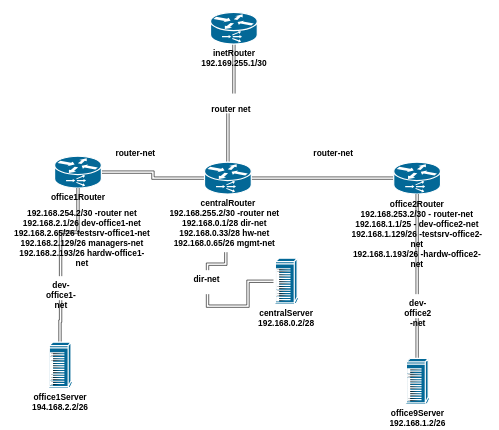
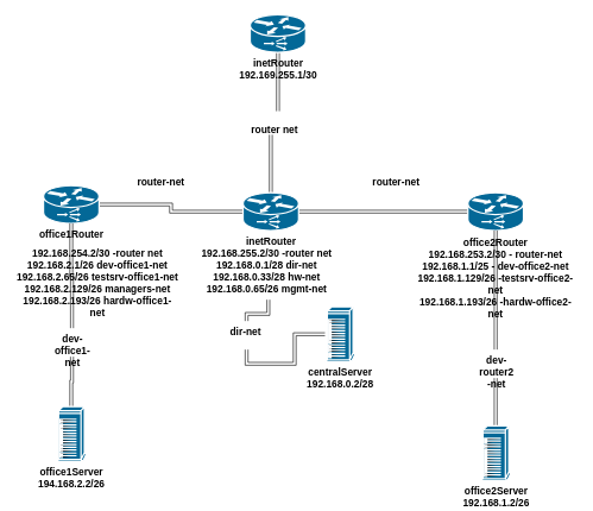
- <mxCell id="6" value="office1Router" style="shape=mxgraph.cisco.routers.content_service_router;sketch=0;html=1;pointerEvents=1;dashed=0;fillColor=#036897;strokeColor=#ffffff;strokeWidth=2;verticalLabelPosition=bottom;verticalAlign=top;align=center;outlineConnect=0;fontSize=14;fontStyle=1" parent="1" vertex="1"><mxGeometry x="90" y="260" width="78" height="53" as="geometry" /></mxCell>
+ <mxCell id="6" value="office1Router" style="shape=mxgraph.cisco.routers.content_service_router;sketch=0;html=1;pointerEvents=1;dashed=0;fillColor=#036897;strokeColor=#ffffff;strokeWidth=2;verticalLabelPosition=bottom;verticalAlign=top;align=center;outlineConnect=0;fontSize=14;fontStyle=1" parent="1" vertex="1"><mxGeometry x="60" y="260" width="78" height="53" as="geometry" /></mxCell>
- <mxCell id="8" value="centralRouter" style="shape=mxgraph.cisco.routers.content_service_router;sketch=0;html=1;pointerEvents=1;dashed=0;fillColor=#036897;strokeColor=#ffffff;strokeWidth=2;verticalLabelPosition=bottom;verticalAlign=top;align=center;outlineConnect=0;fontSize=14;fontStyle=1" parent="1" vertex="1"><mxGeometry x="340" y="270" width="78" height="53" as="geometry" /></mxCell>
+ <mxCell id="8" value="inetRouter" style="shape=mxgraph.cisco.routers.content_service_router;sketch=0;html=1;pointerEvents=1;dashed=0;fillColor=#036897;strokeColor=#ffffff;strokeWidth=2;verticalLabelPosition=bottom;verticalAlign=top;align=center;outlineConnect=0;fontSize=14;fontStyle=1" parent="1" vertex="1"><mxGeometry x="340" y="270" width="78" height="53" as="geometry" /></mxCell>
- <mxCell id="25" value="&lt;div style=&quot;text-align: center; font-size: 14px;&quot;&gt;&lt;span style=&quot;background-color: initial; font-size: 14px;&quot;&gt;&lt;span style=&quot;font-size: 14px;&quot;&gt;dev-office2&lt;/span&gt;&lt;/span&gt;&lt;/div&gt;&lt;div style=&quot;text-align: center; font-size: 14px;&quot;&gt;&lt;span style=&quot;background-color: initial; font-size: 14px;&quot;&gt;&lt;span style=&quot;font-size: 14px;&quot;&gt;-net&lt;/span&gt;&lt;/span&gt;&lt;/div&gt;&lt;div style=&quot;text-align: center; font-size: 14px;&quot;&gt;&lt;span style=&quot;background-color: initial; font-size: 14px;&quot;&gt;&lt;span style=&quot;font-size: 14px;&quot;&gt;&lt;br style=&quot;font-size: 14px;&quot;&gt;&lt;/span&gt;&lt;/span&gt;&lt;/div&gt;" style="text;whiteSpace=wrap;html=1;fontSize=14;fontStyle=1" vertex="1" parent="1"><mxGeometry x="664.5" y="490" width="60" height="40" as="geometry" /></mxCell>
+ <mxCell id="25" value="&lt;div style=&quot;text-align: center; font-size: 14px;&quot;&gt;&lt;span style=&quot;background-color: initial; font-size: 14px;&quot;&gt;&lt;span style=&quot;font-size: 14px;&quot;&gt;dev-router2&lt;/span&gt;&lt;/span&gt;&lt;/div&gt;&lt;div style=&quot;text-align: center; font-size: 14px;&quot;&gt;&lt;span style=&quot;background-color: initial; font-size: 14px;&quot;&gt;&lt;span style=&quot;font-size: 14px;&quot;&gt;-net&lt;/span&gt;&lt;/span&gt;&lt;/div&gt;&lt;div style=&quot;text-align: center; font-size: 14px;&quot;&gt;&lt;span style=&quot;background-color: initial; font-size: 14px;&quot;&gt;&lt;span style=&quot;font-size: 14px;&quot;&gt;&lt;br style=&quot;font-size: 14px;&quot;&gt;&lt;/span&gt;&lt;/span&gt;&lt;/div&gt;" style="text;whiteSpace=wrap;html=1;fontSize=14;fontStyle=1" vertex="1" parent="1"><mxGeometry x="664.5" y="490" width="60" height="40" as="geometry" /></mxCell>
- <mxCell id="23" value="office9Server&lt;br style=&quot;font-size: 14px;&quot;&gt;192.168.1.2/26" style="shape=mxgraph.cisco.computers_and_peripherals.ibm_tower;sketch=0;html=1;pointerEvents=1;dashed=0;fillColor=#036897;strokeColor=#ffffff;strokeWidth=2;verticalLabelPosition=bottom;verticalAlign=top;align=center;outlineConnect=0;fontSize=14;fontStyle=1" vertex="1" parent="1"><mxGeometry x="673.5" y="597" width="42" height="77" as="geometry" /></mxCell>
+ <mxCell id="23" value="office2Server&lt;br style=&quot;font-size: 14px;&quot;&gt;192.168.1.2/26" style="shape=mxgraph.cisco.computers_and_peripherals.ibm_tower;sketch=0;html=1;pointerEvents=1;dashed=0;fillColor=#036897;strokeColor=#ffffff;strokeWidth=2;verticalLabelPosition=bottom;verticalAlign=top;align=center;outlineConnect=0;fontSize=14;fontStyle=1" vertex="1" parent="1"><mxGeometry x="673.5" y="597" width="42" height="77" as="geometry" /></mxCell>
